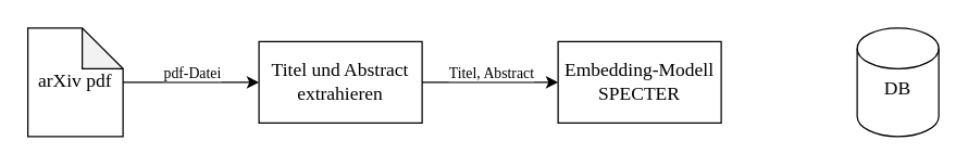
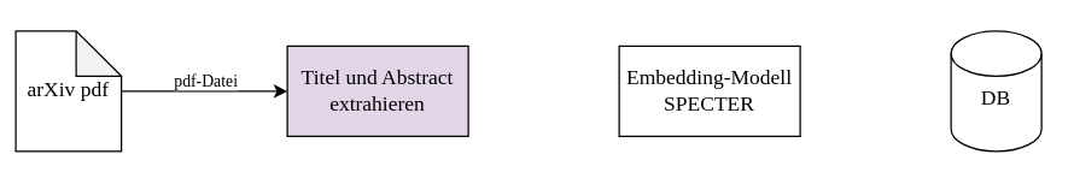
- <mxCell id="3" value="arXiv pdf" style="shape=note;whiteSpace=wrap;html=1;backgroundOutline=1;darkOpacity=0.05;fontFamily=Libertinus Serif;fontSize=14;" vertex="1" parent="1"><mxGeometry x="20" y="20" width="70" height="80" as="geometry" /></mxCell>
+ <mxCell id="3" value="arXiv pdf" style="shape=note;whiteSpace=wrap;html=1;backgroundOutline=1;darkOpacity=0.05;fontFamily=Libertinus Serif;fontSize=14;" vertex="1" parent="1"><mxGeometry x="10" y="20" width="70" height="80" as="geometry" /></mxCell>
- <mxCell id="2" value="Titel und Abstract extrahieren" style="rounded=0;whiteSpace=wrap;html=1;fontFamily=Libertinus Serif;fontSize=14;" vertex="1" parent="1"><mxGeometry x="190" y="30" width="120" height="60" as="geometry" /></mxCell>
+ <mxCell id="2" value="Titel und Abstract extrahieren" style="rounded=0;whiteSpace=wrap;html=1;fontFamily=Libertinus Serif;fontSize=14;fillColor=#e1d5e7;" vertex="1" parent="1"><mxGeometry x="190" y="30" width="120" height="60" as="geometry" /></mxCell>
- <mxCell id="6" value="" style="endArrow=classic;html=1;rounded=0;fontFamily=Libertinus Serif;" edge="1" parent="1" source="2" target="4"><mxGeometry relative="1" as="geometry"><mxPoint x="310" y="170" as="sourcePoint" /><mxPoint x="410" y="170" as="targetPoint" /></mxGeometry></mxCell>
- <mxCell id="7" value="Titel, Abstract" style="edgeLabel;resizable=0;html=1;;align=center;verticalAlign=middle;fontFamily=Libertinus Serif;" connectable="0" vertex="1" parent="6"><mxGeometry relative="1" as="geometry"><mxPoint y="-8" as="offset" /></mxGeometry></mxCell>
